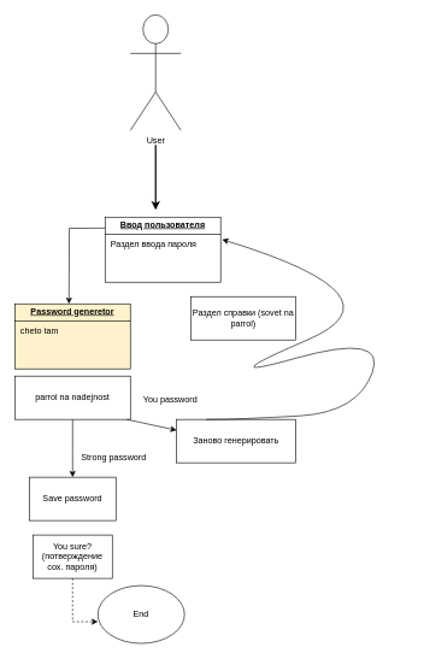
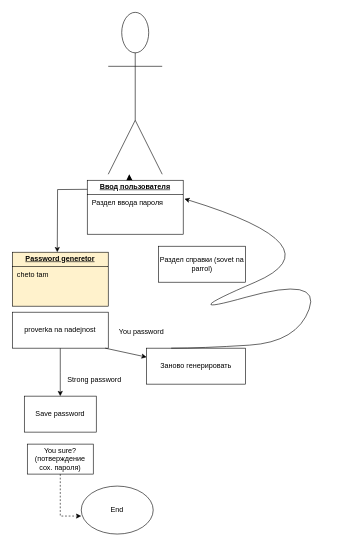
- <mxCell id="3" value="User&lt;div&gt;&lt;br&gt;&lt;/div&gt;" style="shape=umlActor;verticalLabelPosition=bottom;verticalAlign=top;html=1;outlineConnect=0;" vertex="1" parent="1"><mxGeometry x="180" y="20" width="70" height="160" as="geometry" /></mxCell>
+ <mxCell id="3" value="User&lt;div&gt;&lt;br&gt;&lt;/div&gt;" style="shape=umlActor;verticalLabelPosition=bottom;verticalAlign=top;html=1;outlineConnect=0;" vertex="1" parent="1"><mxGeometry x="180" y="20" width="90" height="270" as="geometry" /></mxCell>
- <mxCell id="6" value="parrol na nadejnost" style="rounded=0;whiteSpace=wrap;html=1;" vertex="1" parent="1"><mxGeometry x="20" y="520" width="160" height="60" as="geometry" /></mxCell>
+ <mxCell id="6" value="proverka na nadejnost" style="rounded=0;whiteSpace=wrap;html=1;" vertex="1" parent="1"><mxGeometry x="20" y="520" width="160" height="60" as="geometry" /></mxCell>
- <mxCell id="16" value="You sure?&lt;br&gt;(потверждение сох. пароля)" style="html=1;whiteSpace=wrap;" vertex="1" parent="1"><mxGeometry x="45" y="740" width="110" height="60" as="geometry" /></mxCell>
+ <mxCell id="16" value="You sure?&lt;br&gt;(потверждение сох. пароля)" style="html=1;whiteSpace=wrap;" vertex="1" parent="1"><mxGeometry x="45" y="740" width="110" height="50" as="geometry" /></mxCell>
